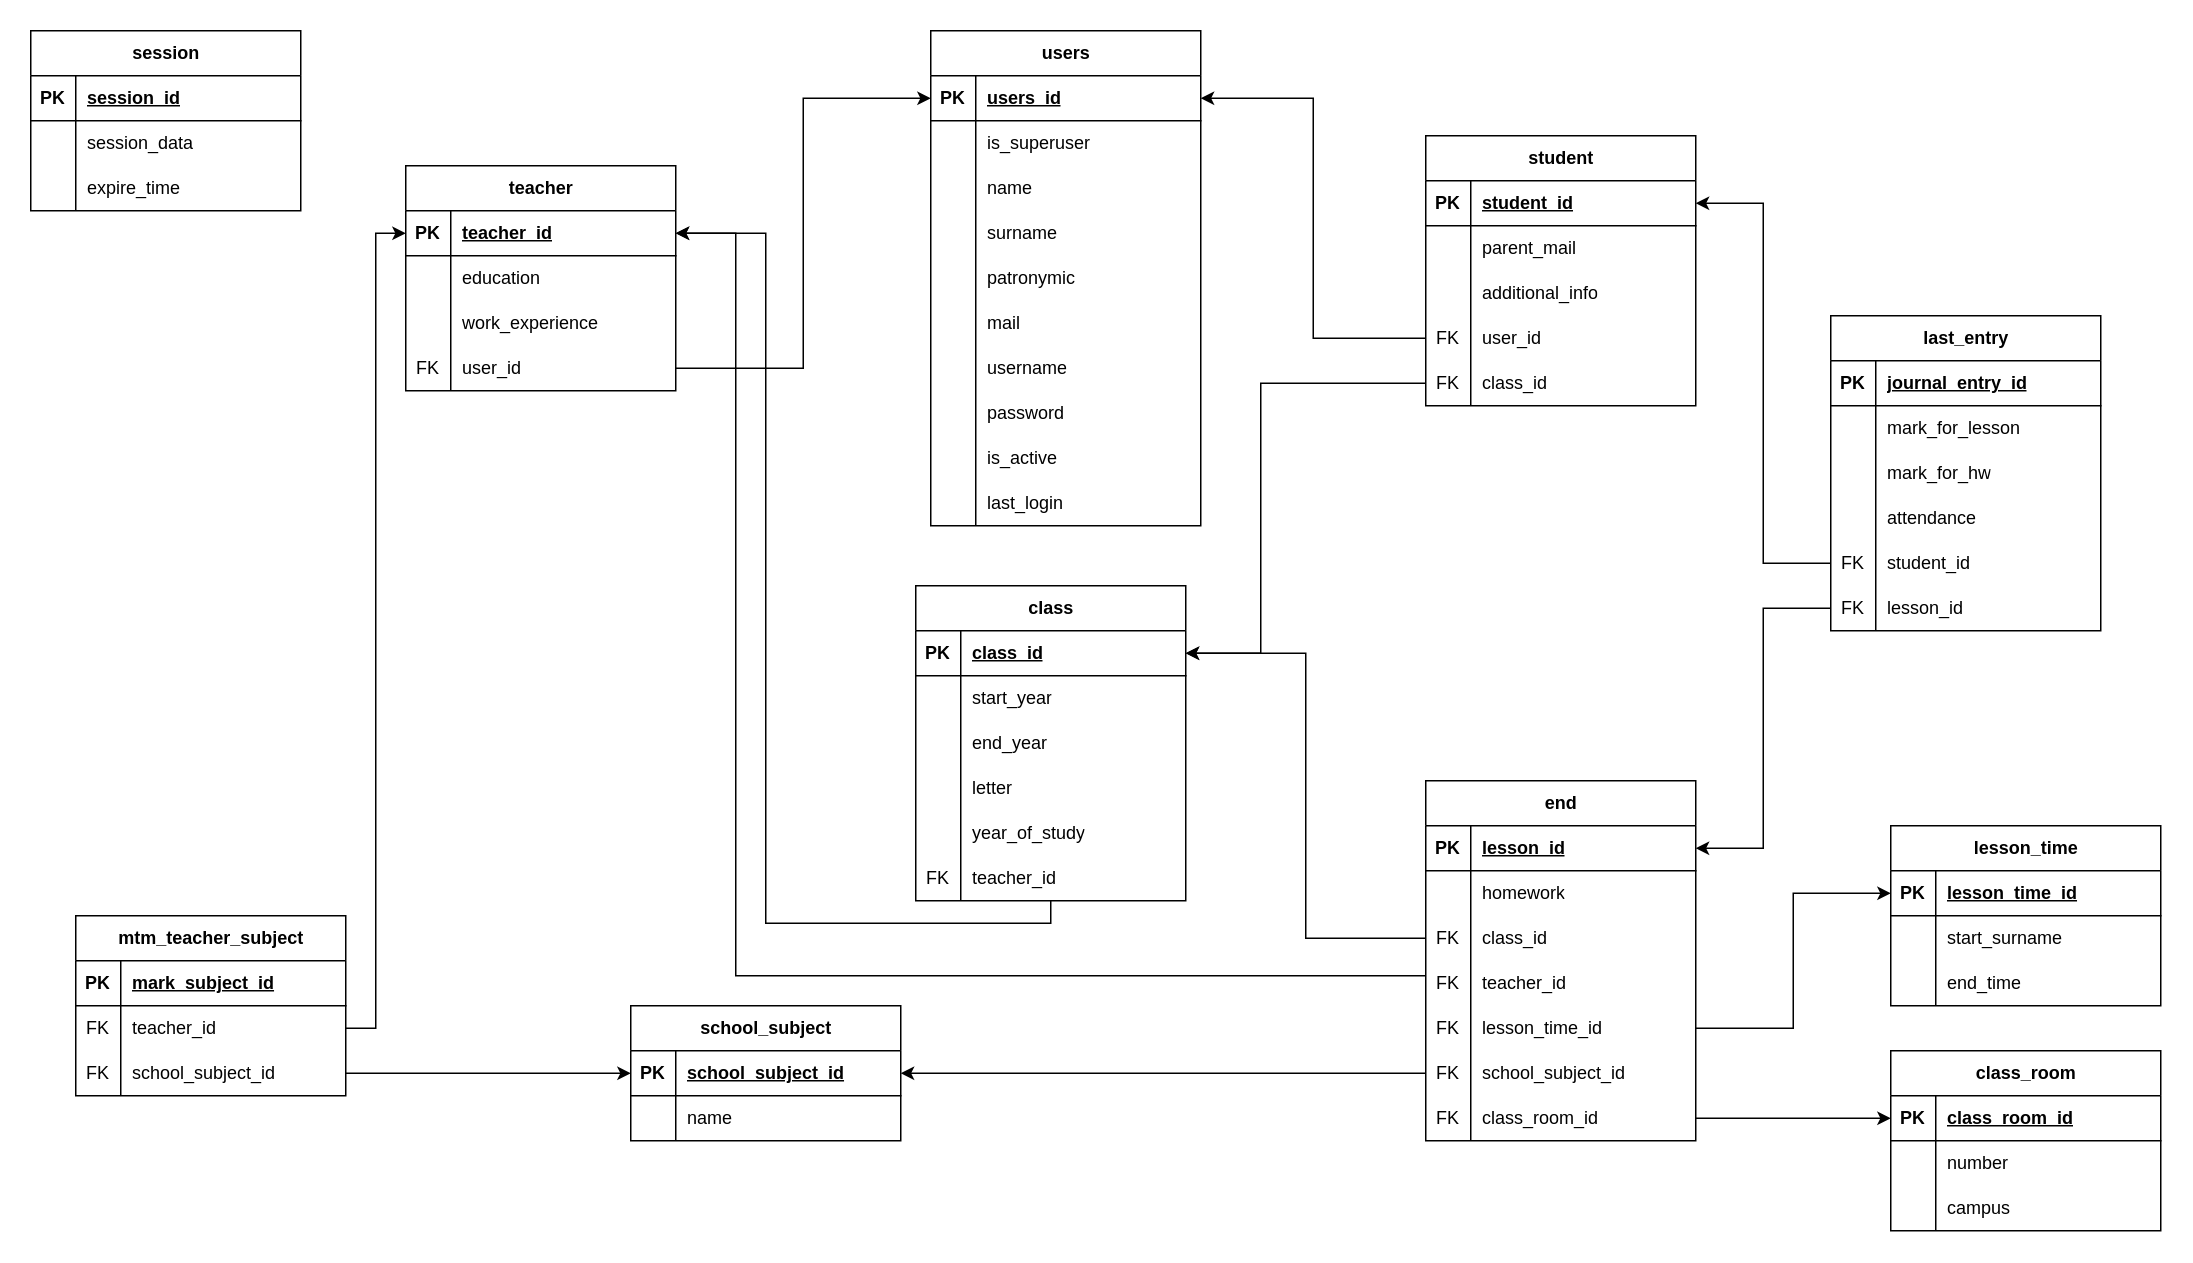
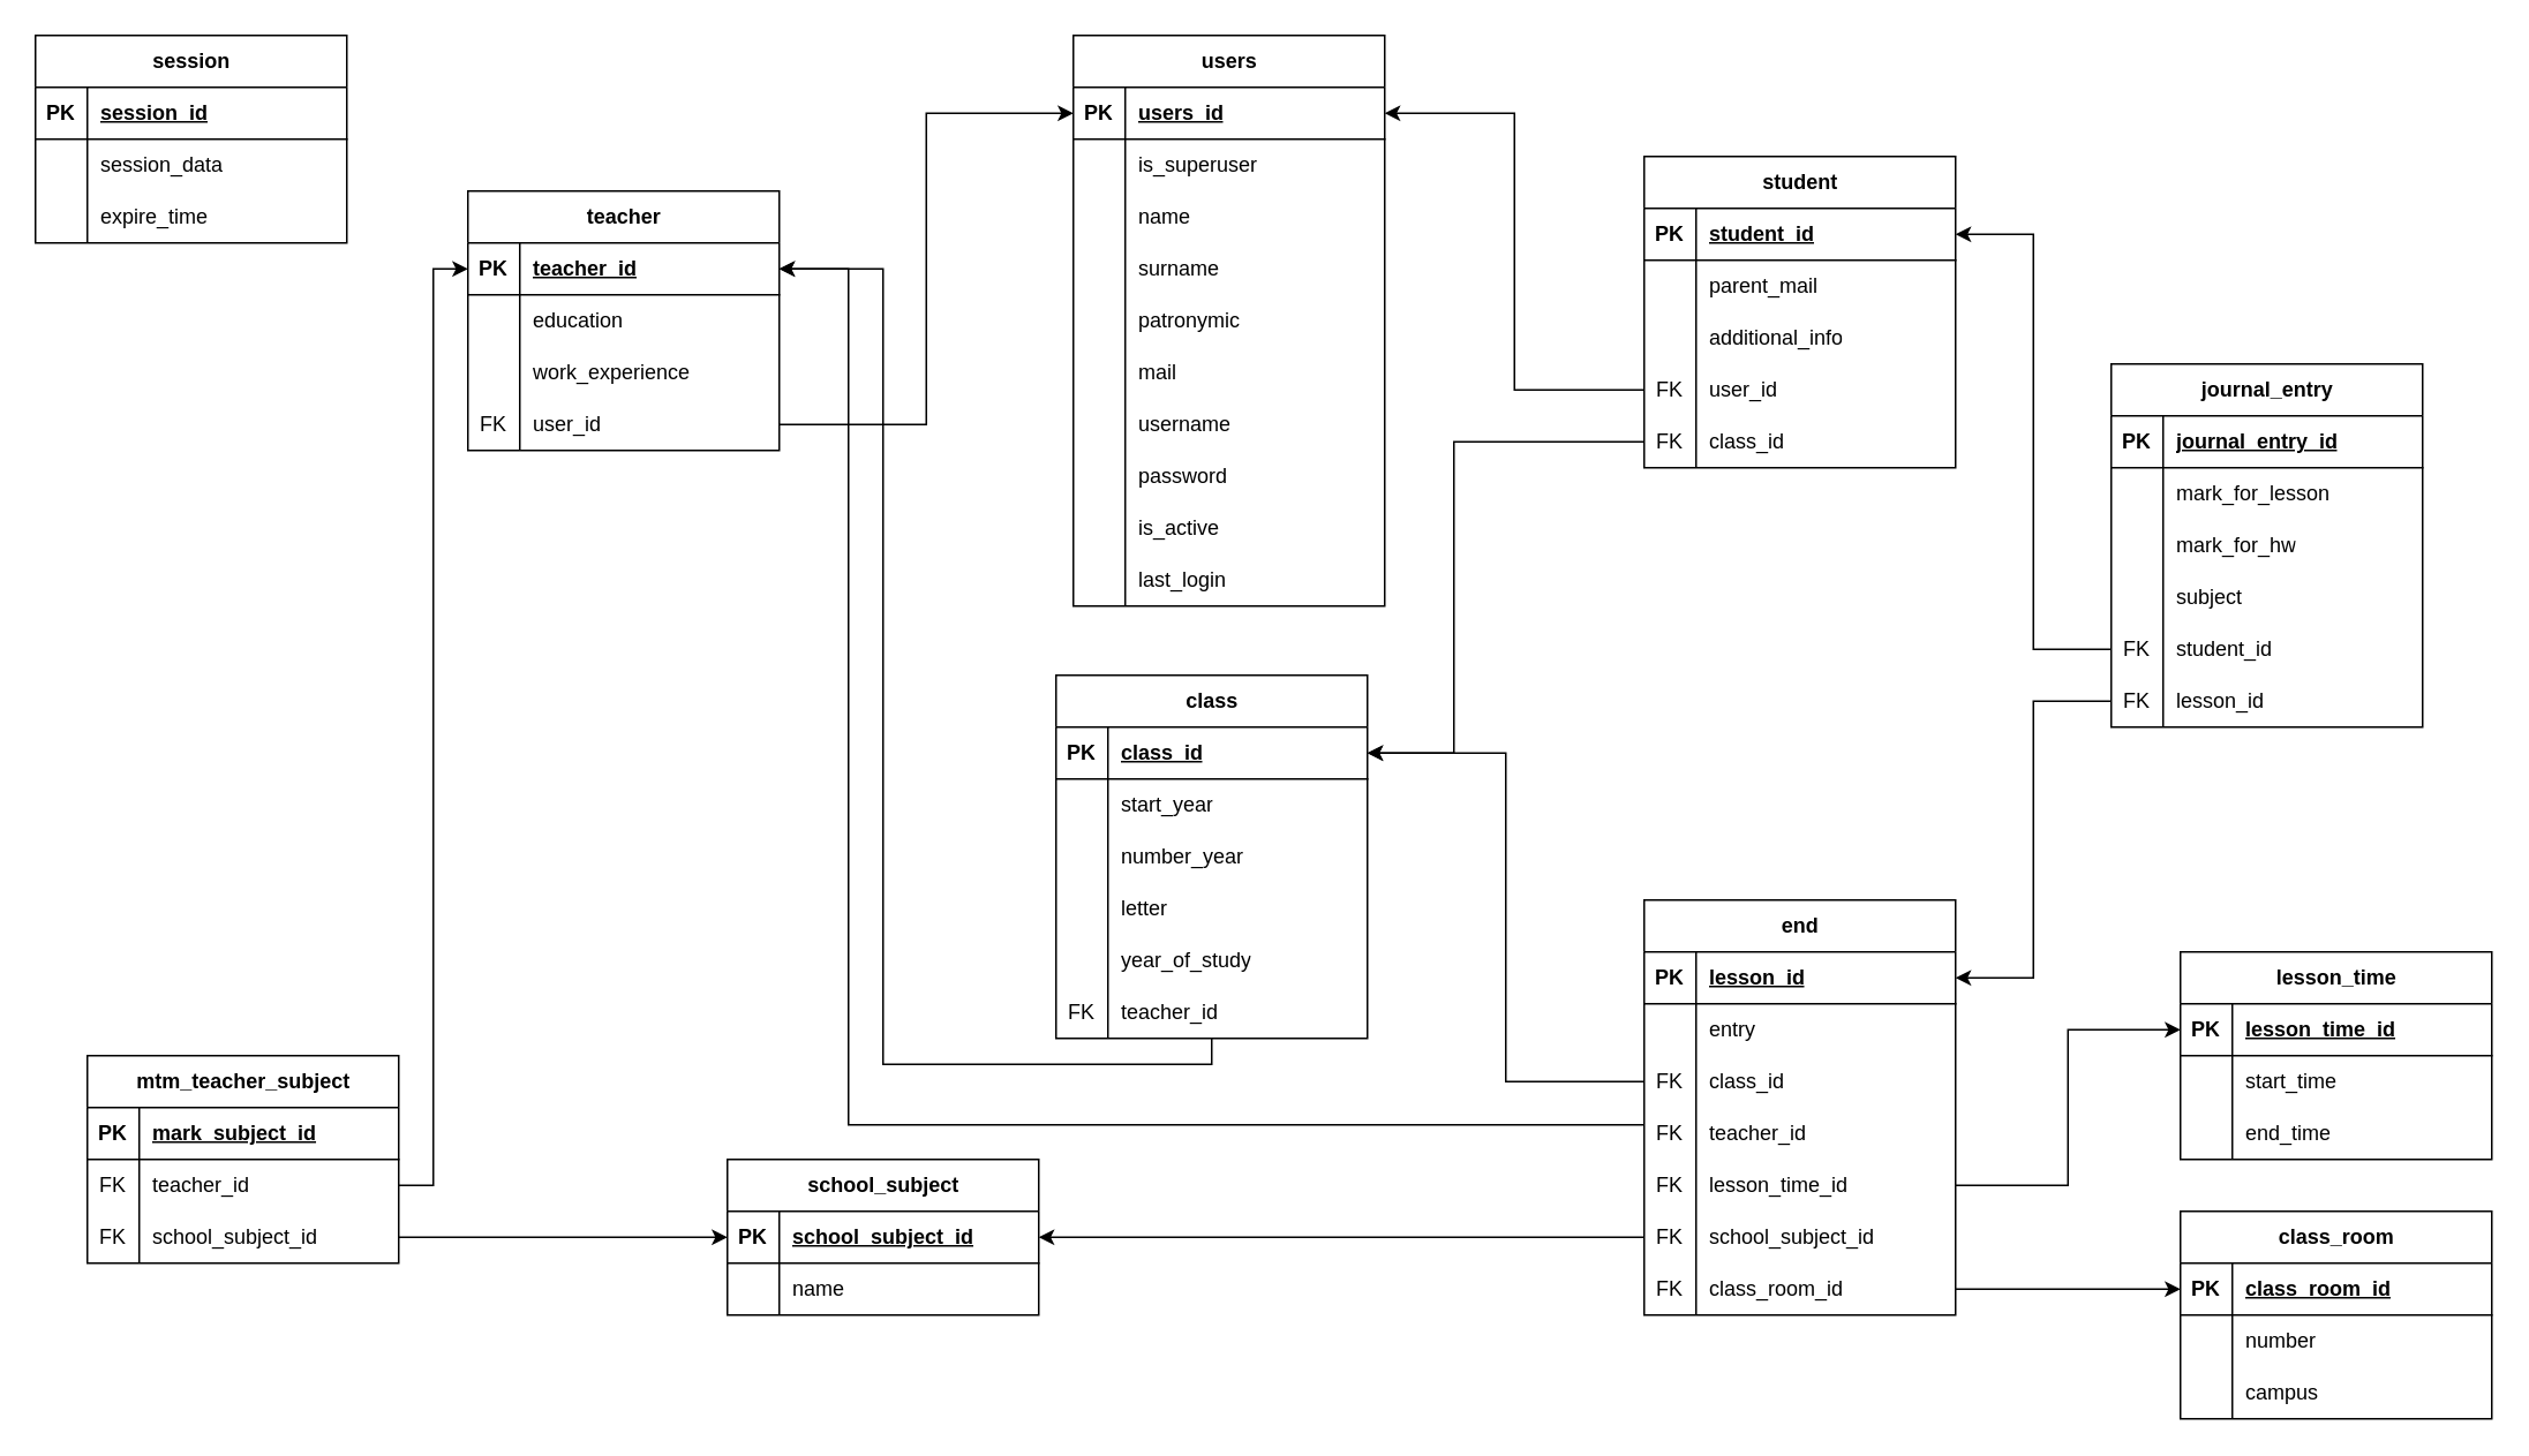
- <mxCell id="151" value="last_entry" style="shape=table;startSize=30;container=1;collapsible=1;childLayout=tableLayout;fixedRows=1;rowLines=0;fontStyle=1;align=center;resizeLast=1;html=1;" parent="1" vertex="1"><mxGeometry x="1220" y="210" width="180" height="210" as="geometry"><mxRectangle x="270" y="80" width="70" height="30" as="alternateBounds" /></mxGeometry></mxCell>
+ <mxCell id="151" value="journal_entry" style="shape=table;startSize=30;container=1;collapsible=1;childLayout=tableLayout;fixedRows=1;rowLines=0;fontStyle=1;align=center;resizeLast=1;html=1;" parent="1" vertex="1"><mxGeometry x="1220" y="210" width="180" height="210" as="geometry"><mxRectangle x="270" y="80" width="70" height="30" as="alternateBounds" /></mxGeometry></mxCell>
- <mxCell id="163" value="attendance" style="shape=partialRectangle;connectable=0;fillColor=none;top=0;left=0;bottom=0;right=0;align=left;spacingLeft=6;overflow=hidden;whiteSpace=wrap;html=1;" parent="161" vertex="1"><mxGeometry x="30" width="150" height="30" as="geometry"><mxRectangle width="150" height="30" as="alternateBounds" /></mxGeometry></mxCell>
+ <mxCell id="163" value="subject" style="shape=partialRectangle;connectable=0;fillColor=none;top=0;left=0;bottom=0;right=0;align=left;spacingLeft=6;overflow=hidden;whiteSpace=wrap;html=1;" parent="161" vertex="1"><mxGeometry x="30" width="150" height="30" as="geometry"><mxRectangle width="150" height="30" as="alternateBounds" /></mxGeometry></mxCell>
- <mxCell id="73" value="end_year" style="shape=partialRectangle;connectable=0;fillColor=none;top=0;left=0;bottom=0;right=0;align=left;spacingLeft=6;overflow=hidden;whiteSpace=wrap;html=1;" parent="71" vertex="1"><mxGeometry x="30" width="150" height="30" as="geometry"><mxRectangle width="150" height="30" as="alternateBounds" /></mxGeometry></mxCell>
+ <mxCell id="73" value="number_year" style="shape=partialRectangle;connectable=0;fillColor=none;top=0;left=0;bottom=0;right=0;align=left;spacingLeft=6;overflow=hidden;whiteSpace=wrap;html=1;" parent="71" vertex="1"><mxGeometry x="30" width="150" height="30" as="geometry"><mxRectangle width="150" height="30" as="alternateBounds" /></mxGeometry></mxCell>
- <mxCell id="90" value="homework" style="shape=partialRectangle;connectable=0;fillColor=none;top=0;left=0;bottom=0;right=0;align=left;spacingLeft=6;overflow=hidden;whiteSpace=wrap;html=1;" parent="88" vertex="1"><mxGeometry x="30" width="150" height="30" as="geometry"><mxRectangle width="150" height="30" as="alternateBounds" /></mxGeometry></mxCell>
+ <mxCell id="90" value="entry" style="shape=partialRectangle;connectable=0;fillColor=none;top=0;left=0;bottom=0;right=0;align=left;spacingLeft=6;overflow=hidden;whiteSpace=wrap;html=1;" parent="88" vertex="1"><mxGeometry x="30" width="150" height="30" as="geometry"><mxRectangle width="150" height="30" as="alternateBounds" /></mxGeometry></mxCell>
- <mxCell id="146" value="start_surname" style="shape=partialRectangle;connectable=0;fillColor=none;top=0;left=0;bottom=0;right=0;align=left;spacingLeft=6;overflow=hidden;whiteSpace=wrap;html=1;" parent="144" vertex="1"><mxGeometry x="30" width="150" height="30" as="geometry"><mxRectangle width="150" height="30" as="alternateBounds" /></mxGeometry></mxCell>
+ <mxCell id="146" value="start_time" style="shape=partialRectangle;connectable=0;fillColor=none;top=0;left=0;bottom=0;right=0;align=left;spacingLeft=6;overflow=hidden;whiteSpace=wrap;html=1;" parent="144" vertex="1"><mxGeometry x="30" width="150" height="30" as="geometry"><mxRectangle width="150" height="30" as="alternateBounds" /></mxGeometry></mxCell>
